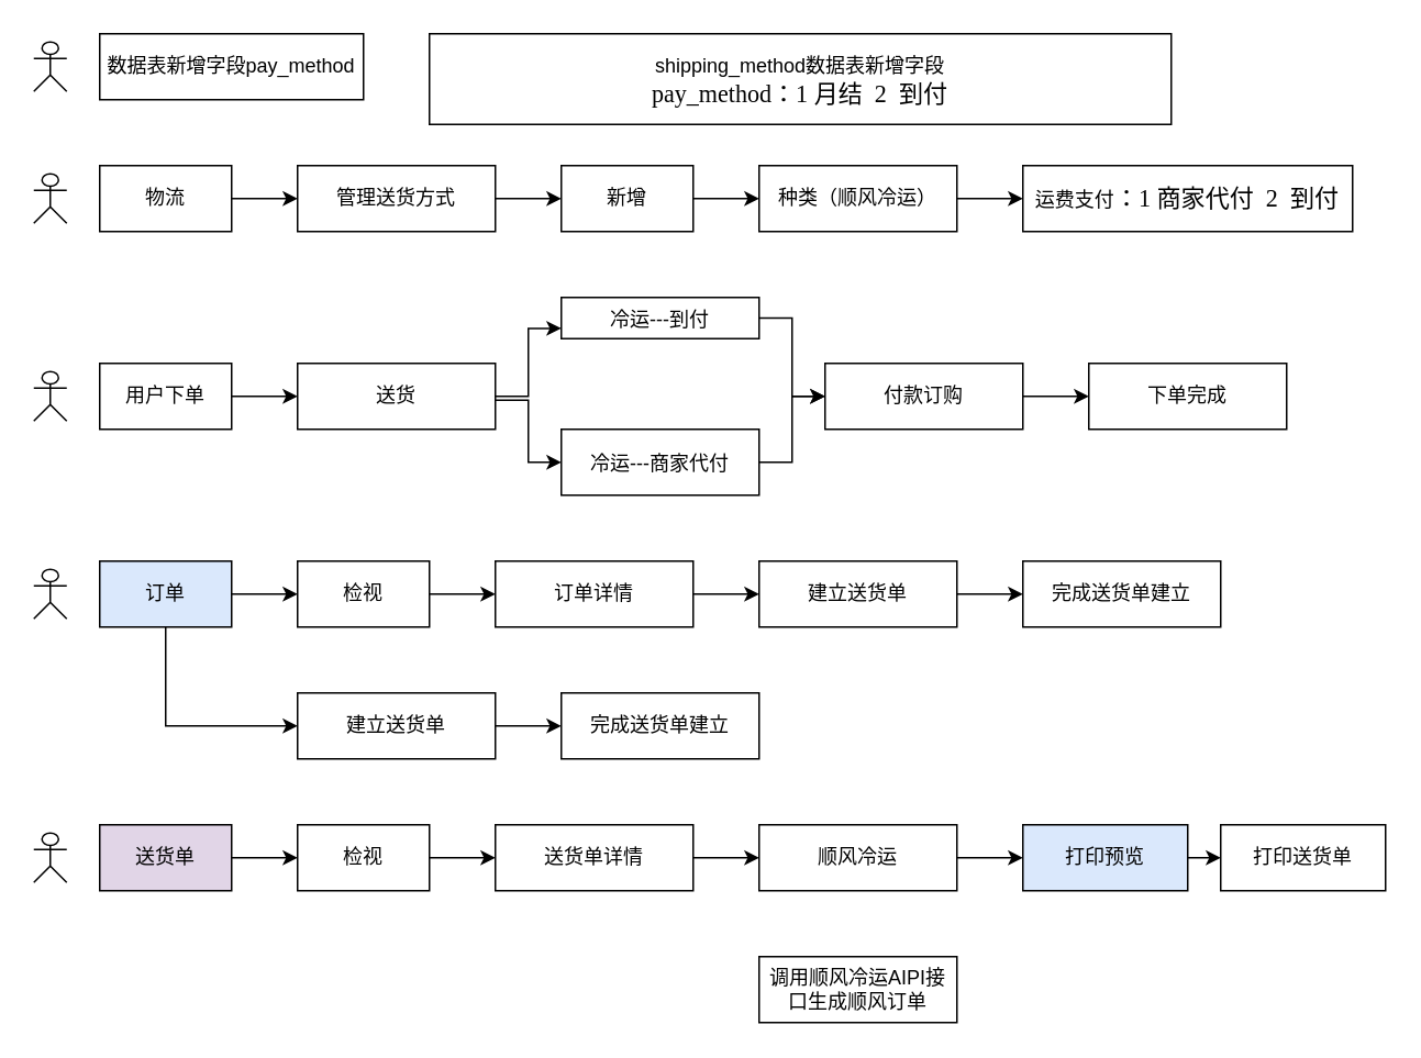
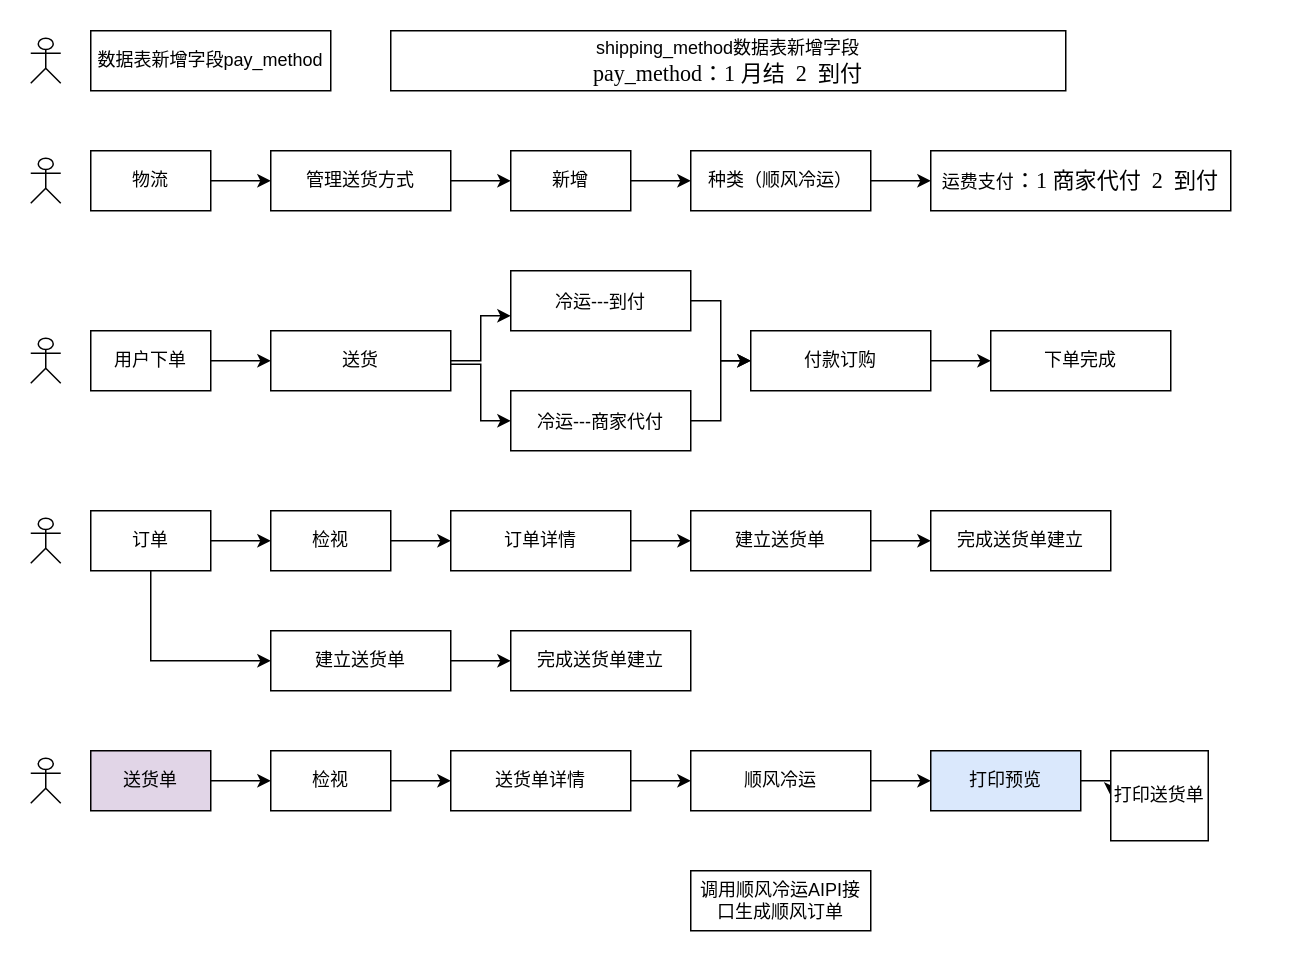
- <mxCell id="7" value="&lt;div&gt;shipping_method数据表新增字段&lt;span style=&quot;font-size: 11.04pt ; font-family: &amp;#34;calibri&amp;#34; ; color: rgb(0 , 0 , 0)&quot;&gt;&lt;br&gt;&lt;/span&gt;&lt;div align=&quot;left&quot;&gt;&lt;span style=&quot;font-size: 11.04pt ; font-family: &amp;#34;calibri&amp;#34; ; color: rgb(0 , 0 , 0)&quot;&gt;pay_method：1 月结&amp;nbsp; 2&amp;nbsp; 到付&lt;br&gt;&lt;/span&gt;&lt;/div&gt;&lt;/div&gt;" style="rounded=0;whiteSpace=wrap;html=1;" vertex="1" parent="1"><mxGeometry x="260" y="20" width="450" height="55" as="geometry" /></mxCell>
+ <mxCell id="7" value="&lt;div&gt;shipping_method数据表新增字段&lt;span style=&quot;font-size: 11.04pt ; font-family: &amp;#34;calibri&amp;#34; ; color: rgb(0 , 0 , 0)&quot;&gt;&lt;br&gt;&lt;/span&gt;&lt;div align=&quot;left&quot;&gt;&lt;span style=&quot;font-size: 11.04pt ; font-family: &amp;#34;calibri&amp;#34; ; color: rgb(0 , 0 , 0)&quot;&gt;pay_method：1 月结&amp;nbsp; 2&amp;nbsp; 到付&lt;br&gt;&lt;/span&gt;&lt;/div&gt;&lt;/div&gt;" style="rounded=0;whiteSpace=wrap;html=1;" vertex="1" parent="1"><mxGeometry x="260" y="20" width="450" height="40" as="geometry" /></mxCell>
- <mxCell id="19" value="&lt;div&gt;冷运---到付&lt;span style=&quot;font-size: 11.04pt ; font-family: &amp;#34;calibri&amp;#34; ; color: rgb(0 , 0 , 0)&quot;&gt;&lt;br&gt;&lt;/span&gt;&lt;span style=&quot;font-size: 11.04pt ; font-family: &amp;#34;calibri&amp;#34; ; color: rgb(0 , 0 , 0)&quot;&gt;&lt;/span&gt;&lt;/div&gt;" style="rounded=0;whiteSpace=wrap;html=1;" vertex="1" parent="1"><mxGeometry x="340" y="180" width="120" height="25" as="geometry" /></mxCell>
+ <mxCell id="19" value="&lt;div&gt;冷运---到付&lt;span style=&quot;font-size: 11.04pt ; font-family: &amp;#34;calibri&amp;#34; ; color: rgb(0 , 0 , 0)&quot;&gt;&lt;br&gt;&lt;/span&gt;&lt;span style=&quot;font-size: 11.04pt ; font-family: &amp;#34;calibri&amp;#34; ; color: rgb(0 , 0 , 0)&quot;&gt;&lt;/span&gt;&lt;/div&gt;" style="rounded=0;whiteSpace=wrap;html=1;" vertex="1" parent="1"><mxGeometry x="340" y="180" width="120" height="40" as="geometry" /></mxCell>
- <mxCell id="30" value="订单" style="rounded=0;whiteSpace=wrap;html=1;fillColor=#dae8fc;" vertex="1" parent="1"><mxGeometry x="60" y="340" width="80" height="40" as="geometry" /></mxCell>
+ <mxCell id="30" value="订单" style="rounded=0;whiteSpace=wrap;html=1;" vertex="1" parent="1"><mxGeometry x="60" y="340" width="80" height="40" as="geometry" /></mxCell>
- <mxCell id="53" value="打印送货单" style="rounded=0;whiteSpace=wrap;html=1;" vertex="1" parent="1"><mxGeometry x="740" y="500" width="100" height="40" as="geometry" /></mxCell>
+ <mxCell id="53" value="打印送货单" style="rounded=0;whiteSpace=wrap;html=1;" vertex="1" parent="1"><mxGeometry x="740" y="500" width="65" height="60" as="geometry" /></mxCell>
